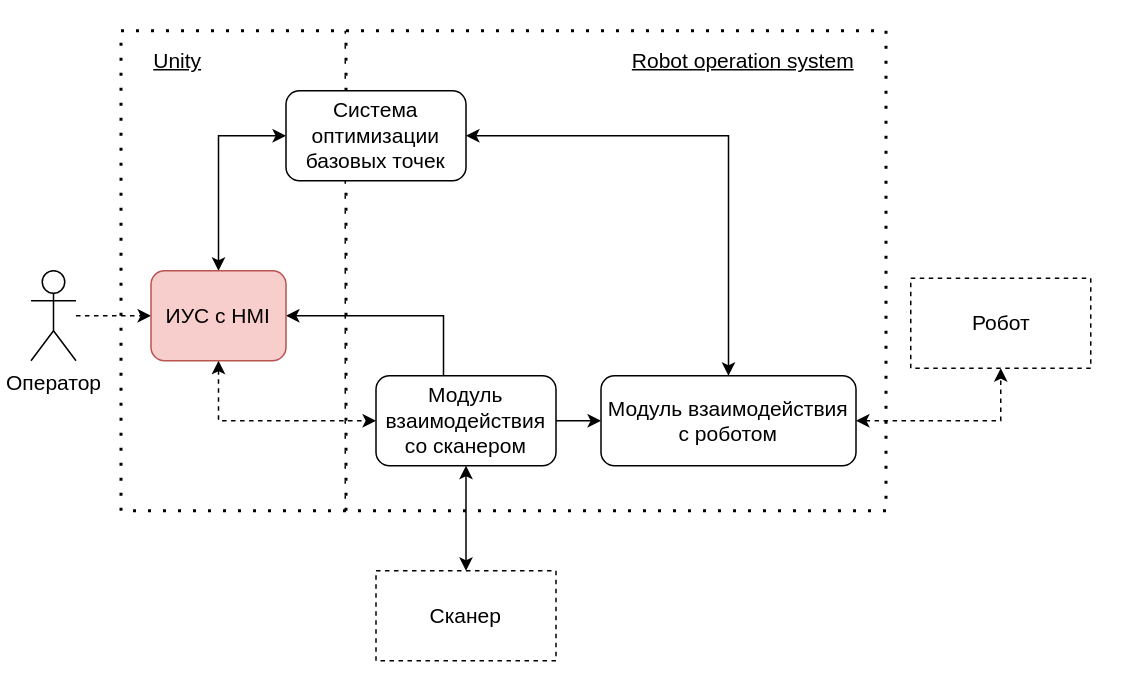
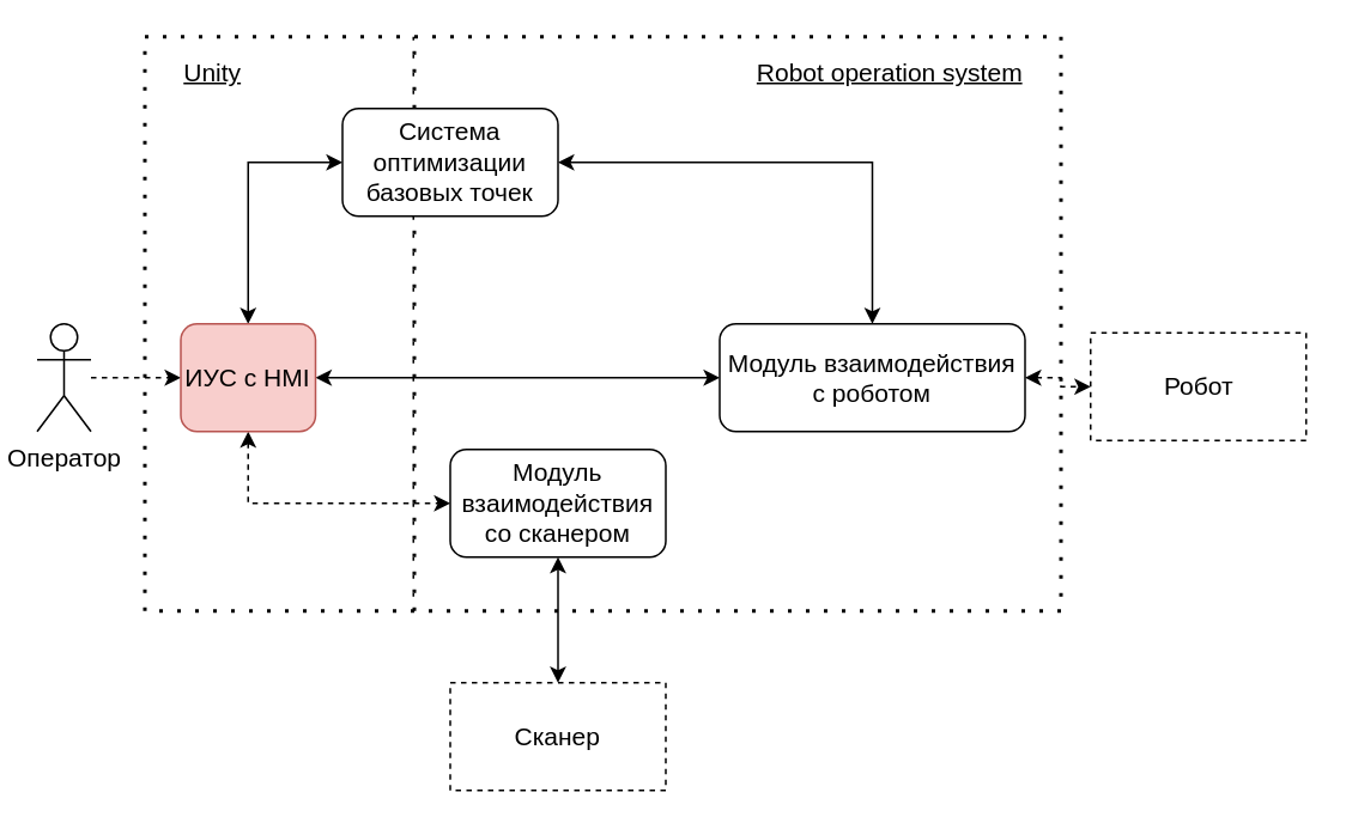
- <mxCell id="9" value="ИУС с HMI" style="rounded=1;whiteSpace=wrap;html=1;fontSize=14;fillColor=#f8cecc;strokeColor=#b85450;" parent="1" vertex="1"><mxGeometry x="100" y="180" width="90" height="60" as="geometry" /></mxCell>
+ <mxCell id="9" value="ИУС с HMI" style="rounded=1;whiteSpace=wrap;html=1;fontSize=14;fillColor=#f8cecc;strokeColor=#b85450;" parent="1" vertex="1"><mxGeometry x="100" y="180" width="75" height="60" as="geometry" /></mxCell>
- <mxCell id="16" value="Модуль взаимодействия с роботом" style="rounded=1;whiteSpace=wrap;html=1;fontSize=14;" parent="1" vertex="1"><mxGeometry x="400" y="250" width="170" height="60" as="geometry" /></mxCell>
+ <mxCell id="16" value="Модуль взаимодействия с роботом" style="rounded=1;whiteSpace=wrap;html=1;fontSize=14;" parent="1" vertex="1"><mxGeometry x="400" y="180" width="170" height="60" as="geometry" /></mxCell>
